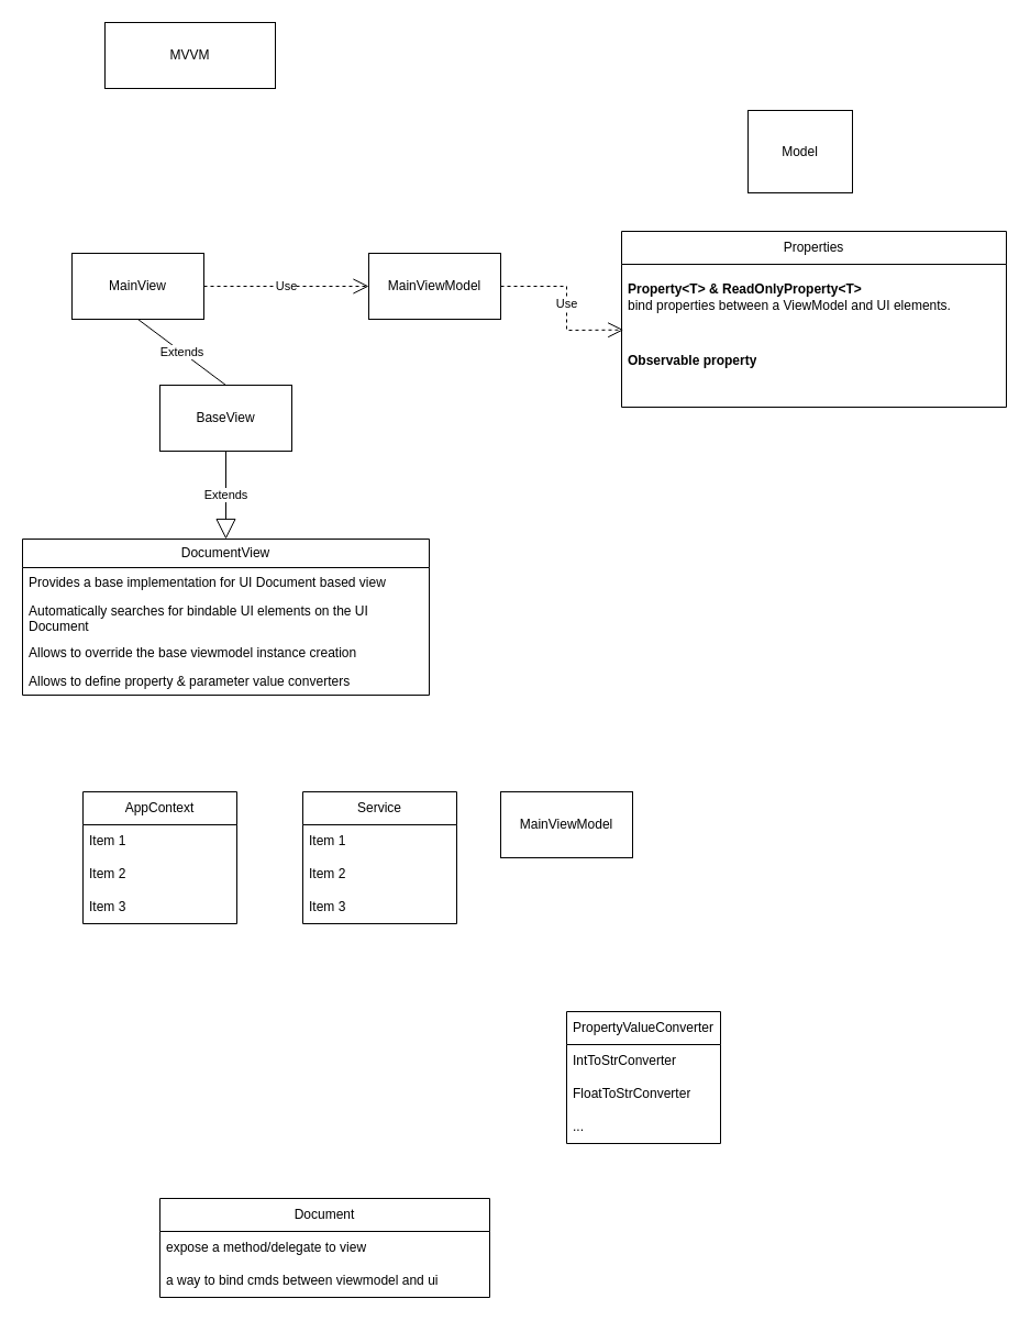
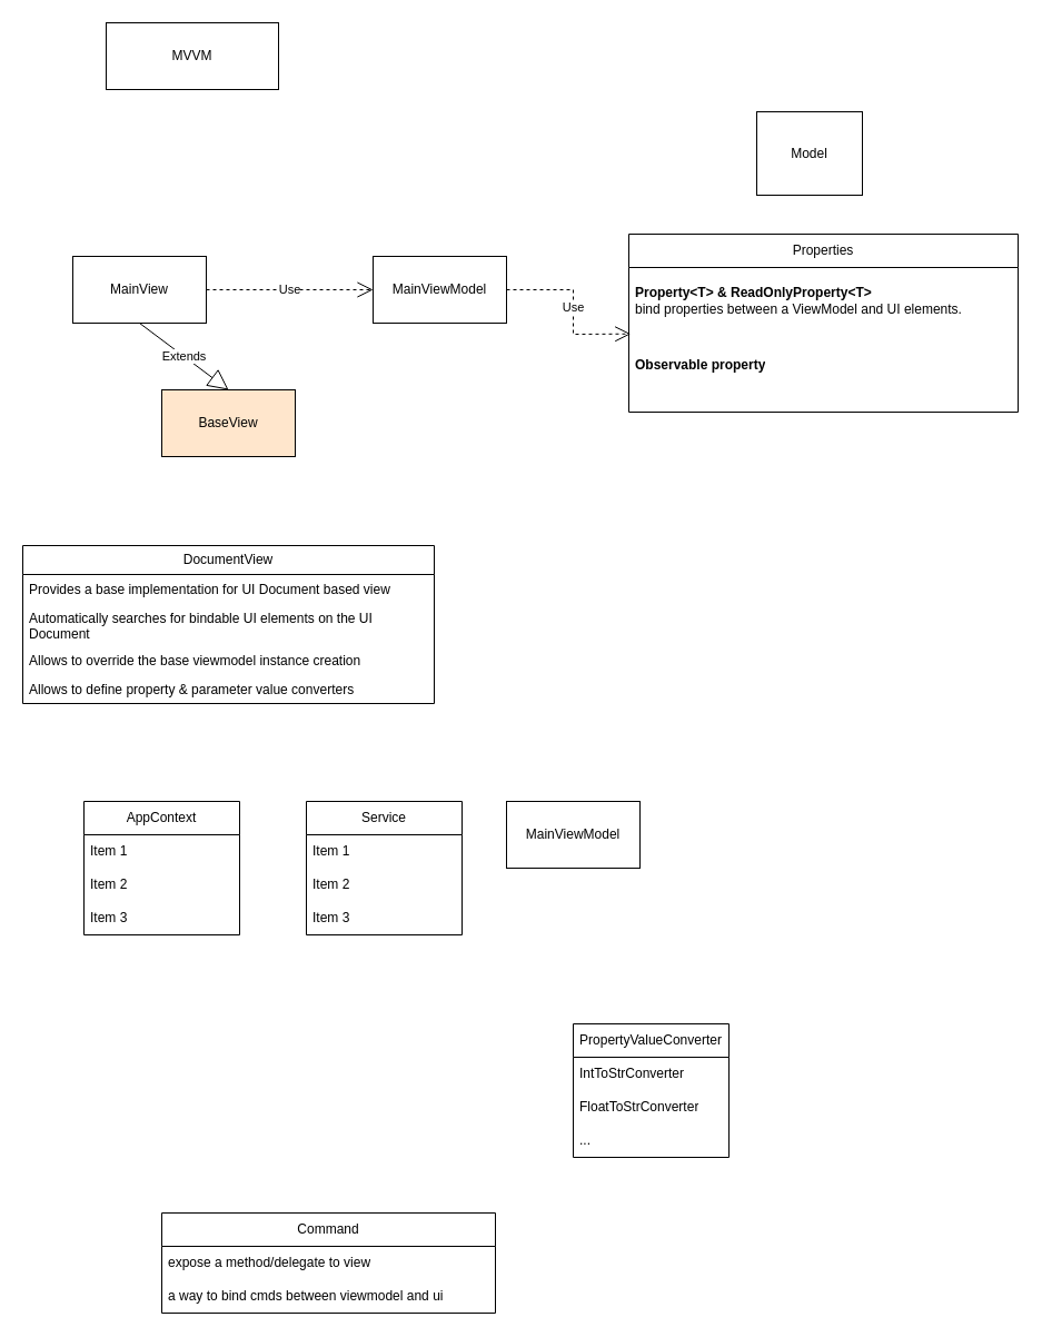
- <mxCell id="6" value="Extends" style="endArrow=none;endSize=16;endFill=0;html=1;rounded=0;exitX=0.5;exitY=1;exitDx=0;exitDy=0;entryX=0.5;entryY=0;entryDx=0;entryDy=0;" edge="1" parent="1" source="2" target="5"><mxGeometry width="160" relative="1" as="geometry"><mxPoint x="255" y="310" as="sourcePoint" /><mxPoint x="415" y="310" as="targetPoint" /></mxGeometry></mxCell>
+ <mxCell id="6" value="Extends" style="endArrow=block;endSize=16;endFill=0;html=1;rounded=0;exitX=0.5;exitY=1;exitDx=0;exitDy=0;entryX=0.5;entryY=0;entryDx=0;entryDy=0;" edge="1" parent="1" source="2" target="5"><mxGeometry width="160" relative="1" as="geometry"><mxPoint x="255" y="310" as="sourcePoint" /><mxPoint x="415" y="310" as="targetPoint" /></mxGeometry></mxCell>
- <mxCell id="5" value="BaseView" style="rounded=0;whiteSpace=wrap;html=1;" vertex="1" parent="1"><mxGeometry y="350" width="120" height="60" as="geometry" x="145" /></mxCell>
+ <mxCell id="5" value="BaseView" style="rounded=0;whiteSpace=wrap;html=1;fillColor=#ffe6cc;" vertex="1" parent="1"><mxGeometry y="350" width="120" height="60" as="geometry" x="145" /></mxCell>
- <mxCell id="12" value="Extends" style="endArrow=block;endSize=16;endFill=0;html=1;rounded=0;exitX=0.5;exitY=1;exitDx=0;exitDy=0;entryX=0.5;entryY=0;entryDx=0;entryDy=0;" edge="1" parent="1" source="5" target="7"><mxGeometry width="160" relative="1" as="geometry"><mxPoint x="205" y="530" as="sourcePoint" /><mxPoint x="215" y="480" as="targetPoint" /></mxGeometry></mxCell>
- <mxCell id="28" value="Document" style="swimlane;fontStyle=0;childLayout=stackLayout;horizontal=1;startSize=30;horizontalStack=0;resizeParent=1;resizeParentMax=0;resizeLast=0;collapsible=1;marginBottom=0;whiteSpace=wrap;html=1;" vertex="1" parent="1"><mxGeometry y="1090" width="300" height="90" as="geometry" x="145" /></mxCell>
+ <mxCell id="28" value="Command" style="swimlane;fontStyle=0;childLayout=stackLayout;horizontal=1;startSize=30;horizontalStack=0;resizeParent=1;resizeParentMax=0;resizeLast=0;collapsible=1;marginBottom=0;whiteSpace=wrap;html=1;" vertex="1" parent="1"><mxGeometry y="1090" width="300" height="90" as="geometry" x="145" /></mxCell>
